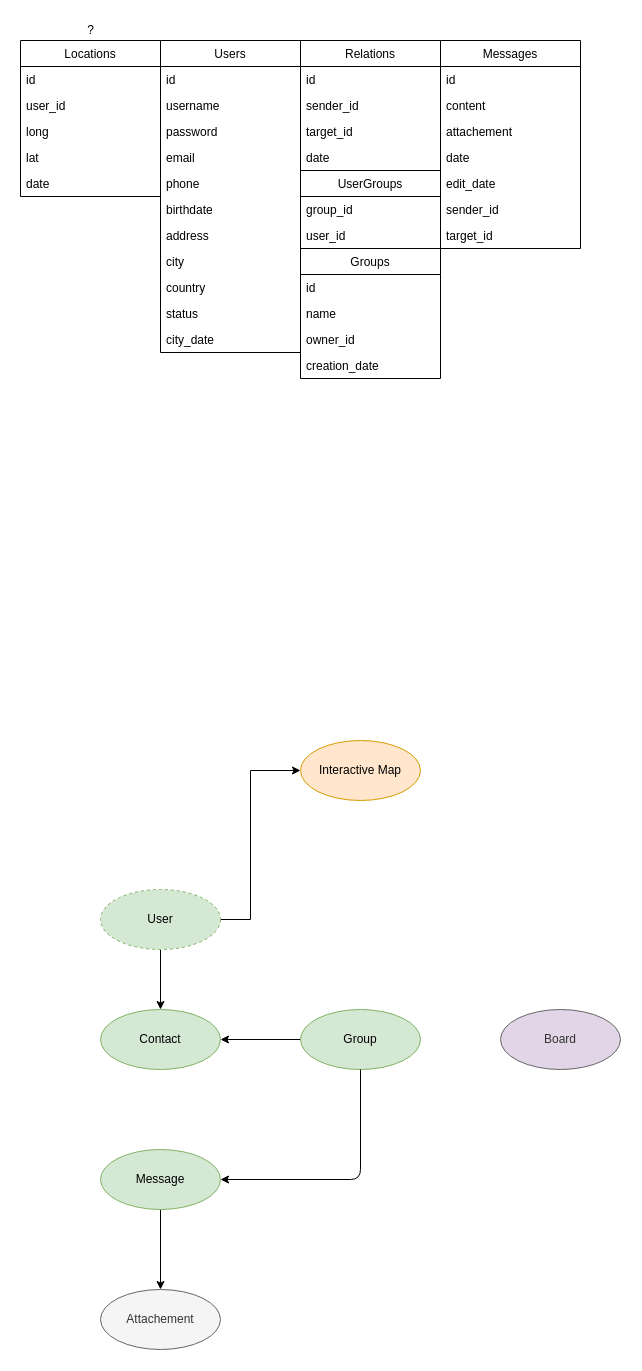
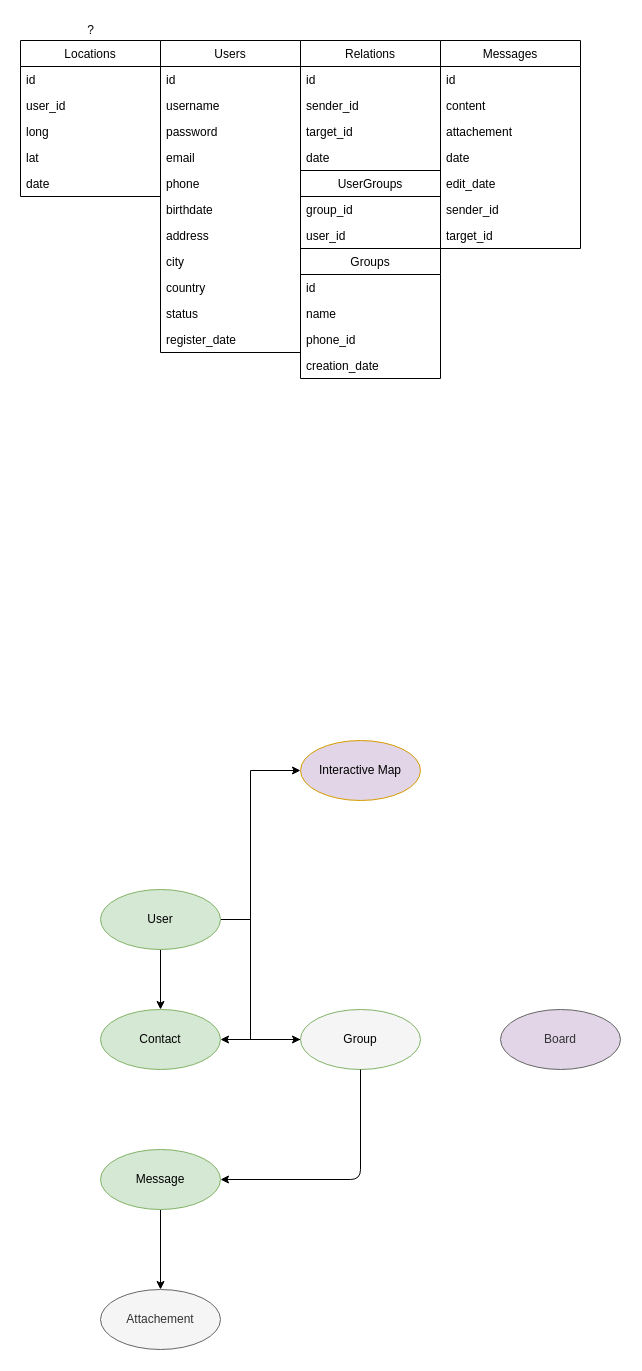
- <mxCell id="13" value="city_date" style="text;strokeColor=none;fillColor=none;align=left;verticalAlign=top;spacingLeft=4;spacingRight=4;overflow=hidden;rotatable=0;points=[[0,0.5],[1,0.5]];portConstraint=eastwest;" vertex="1" parent="2"><mxGeometry y="286" width="140" height="26" as="geometry" /></mxCell>
+ <mxCell id="13" value="register_date" style="text;strokeColor=none;fillColor=none;align=left;verticalAlign=top;spacingLeft=4;spacingRight=4;overflow=hidden;rotatable=0;points=[[0,0.5],[1,0.5]];portConstraint=eastwest;" vertex="1" parent="2"><mxGeometry y="286" width="140" height="26" as="geometry" /></mxCell>
- <mxCell id="42" value="owner_id" style="text;strokeColor=none;fillColor=none;align=left;verticalAlign=top;spacingLeft=4;spacingRight=4;overflow=hidden;rotatable=0;points=[[0,0.5],[1,0.5]];portConstraint=eastwest;" vertex="1" parent="39"><mxGeometry y="78" width="140" height="26" as="geometry" /></mxCell>
+ <mxCell id="42" value="phone_id" style="text;strokeColor=none;fillColor=none;align=left;verticalAlign=top;spacingLeft=4;spacingRight=4;overflow=hidden;rotatable=0;points=[[0,0.5],[1,0.5]];portConstraint=eastwest;" vertex="1" parent="39"><mxGeometry y="78" width="140" height="26" as="geometry" /></mxCell>
- <mxCell id="21" value="Interactive Map" style="ellipse;whiteSpace=wrap;html=1;fillColor=#ffe6cc;strokeColor=#d79b00;" vertex="1" parent="1"><mxGeometry x="300" y="740" width="120" height="60" as="geometry" /></mxCell>
+ <mxCell id="21" value="Interactive Map" style="ellipse;whiteSpace=wrap;html=1;fillColor=#e1d5e7;strokeColor=#d79b00;" vertex="1" parent="1"><mxGeometry x="300" y="740" width="120" height="60" as="geometry" /></mxCell>
- <mxCell id="17" value="User" style="ellipse;whiteSpace=wrap;html=1;fillColor=#d5e8d4;strokeColor=#82b366;dashed=1;" vertex="1" parent="1"><mxGeometry x="100" y="889" width="120" height="60" as="geometry" /></mxCell>
+ <mxCell id="17" value="User" style="ellipse;whiteSpace=wrap;html=1;fillColor=#d5e8d4;strokeColor=#82b366;" vertex="1" parent="1"><mxGeometry x="100" y="889" width="120" height="60" as="geometry" /></mxCell>
+ <mxCell id="14" value="" style="edgeStyle=orthogonalEdgeStyle;rounded=0;orthogonalLoop=1;jettySize=auto;html=1;" edge="1" parent="1" source="17" target="19"><mxGeometry relative="1" as="geometry"><Array as="points"><mxPoint x="250" y="919" /><mxPoint x="250" y="1039" /></Array></mxGeometry></mxCell>
- <mxCell id="19" value="Group" style="ellipse;whiteSpace=wrap;html=1;fillColor=#d5e8d4;strokeColor=#82b366;" vertex="1" parent="1"><mxGeometry x="300" y="1009" width="120" height="60" as="geometry" /></mxCell>
+ <mxCell id="19" value="Group" style="ellipse;whiteSpace=wrap;html=1;fillColor=#f5f5f5;strokeColor=#82b366;" vertex="1" parent="1"><mxGeometry x="300" y="1009" width="120" height="60" as="geometry" /></mxCell>
